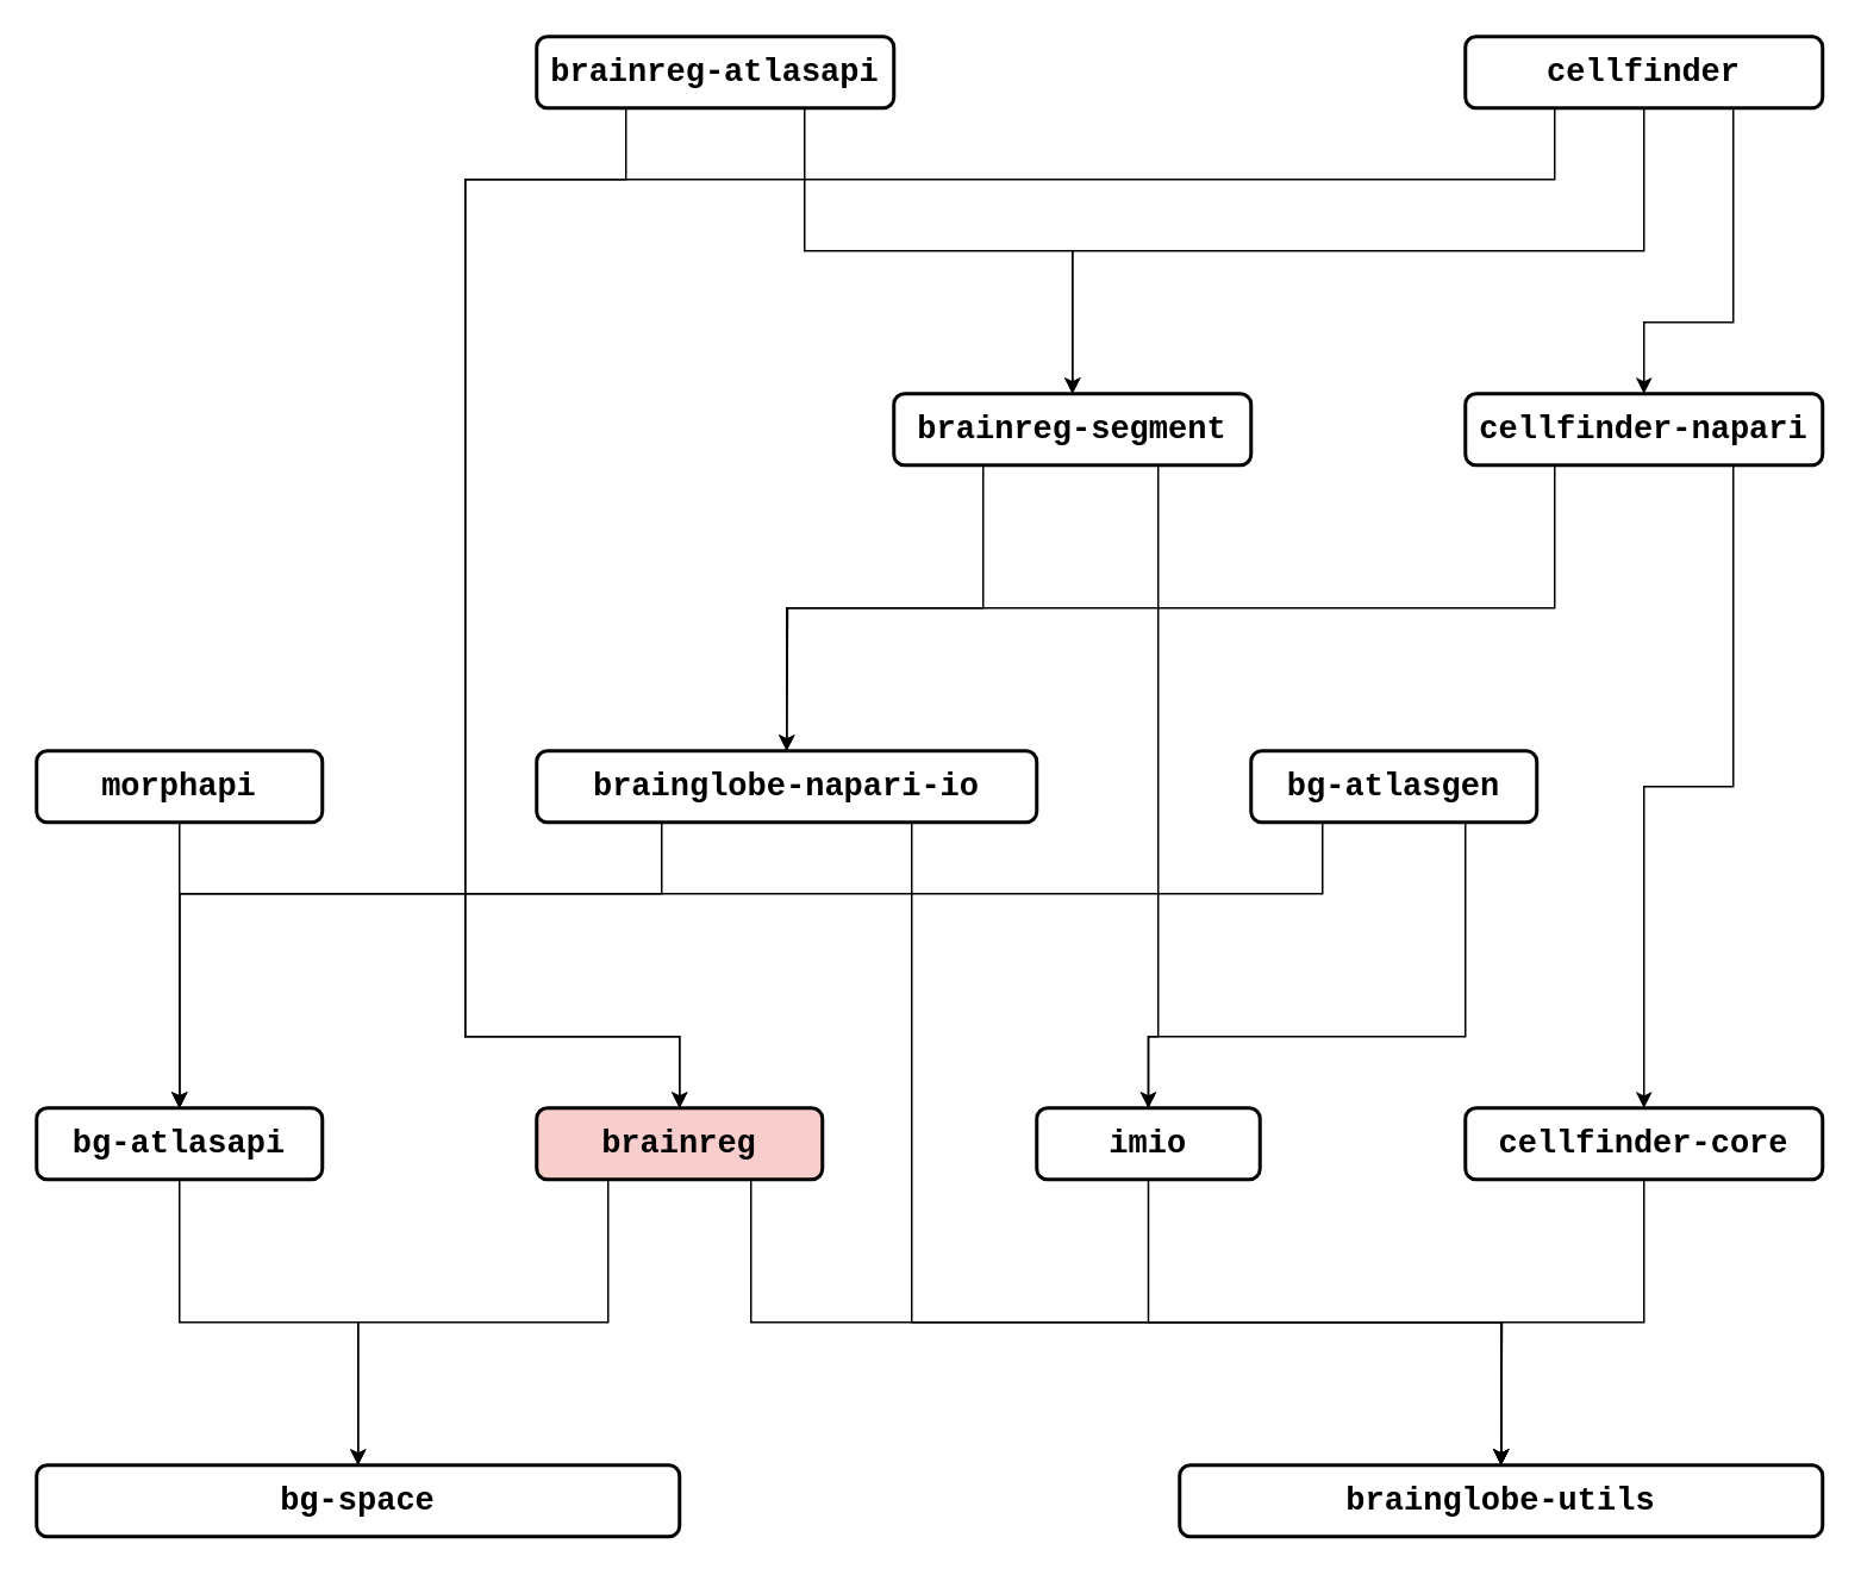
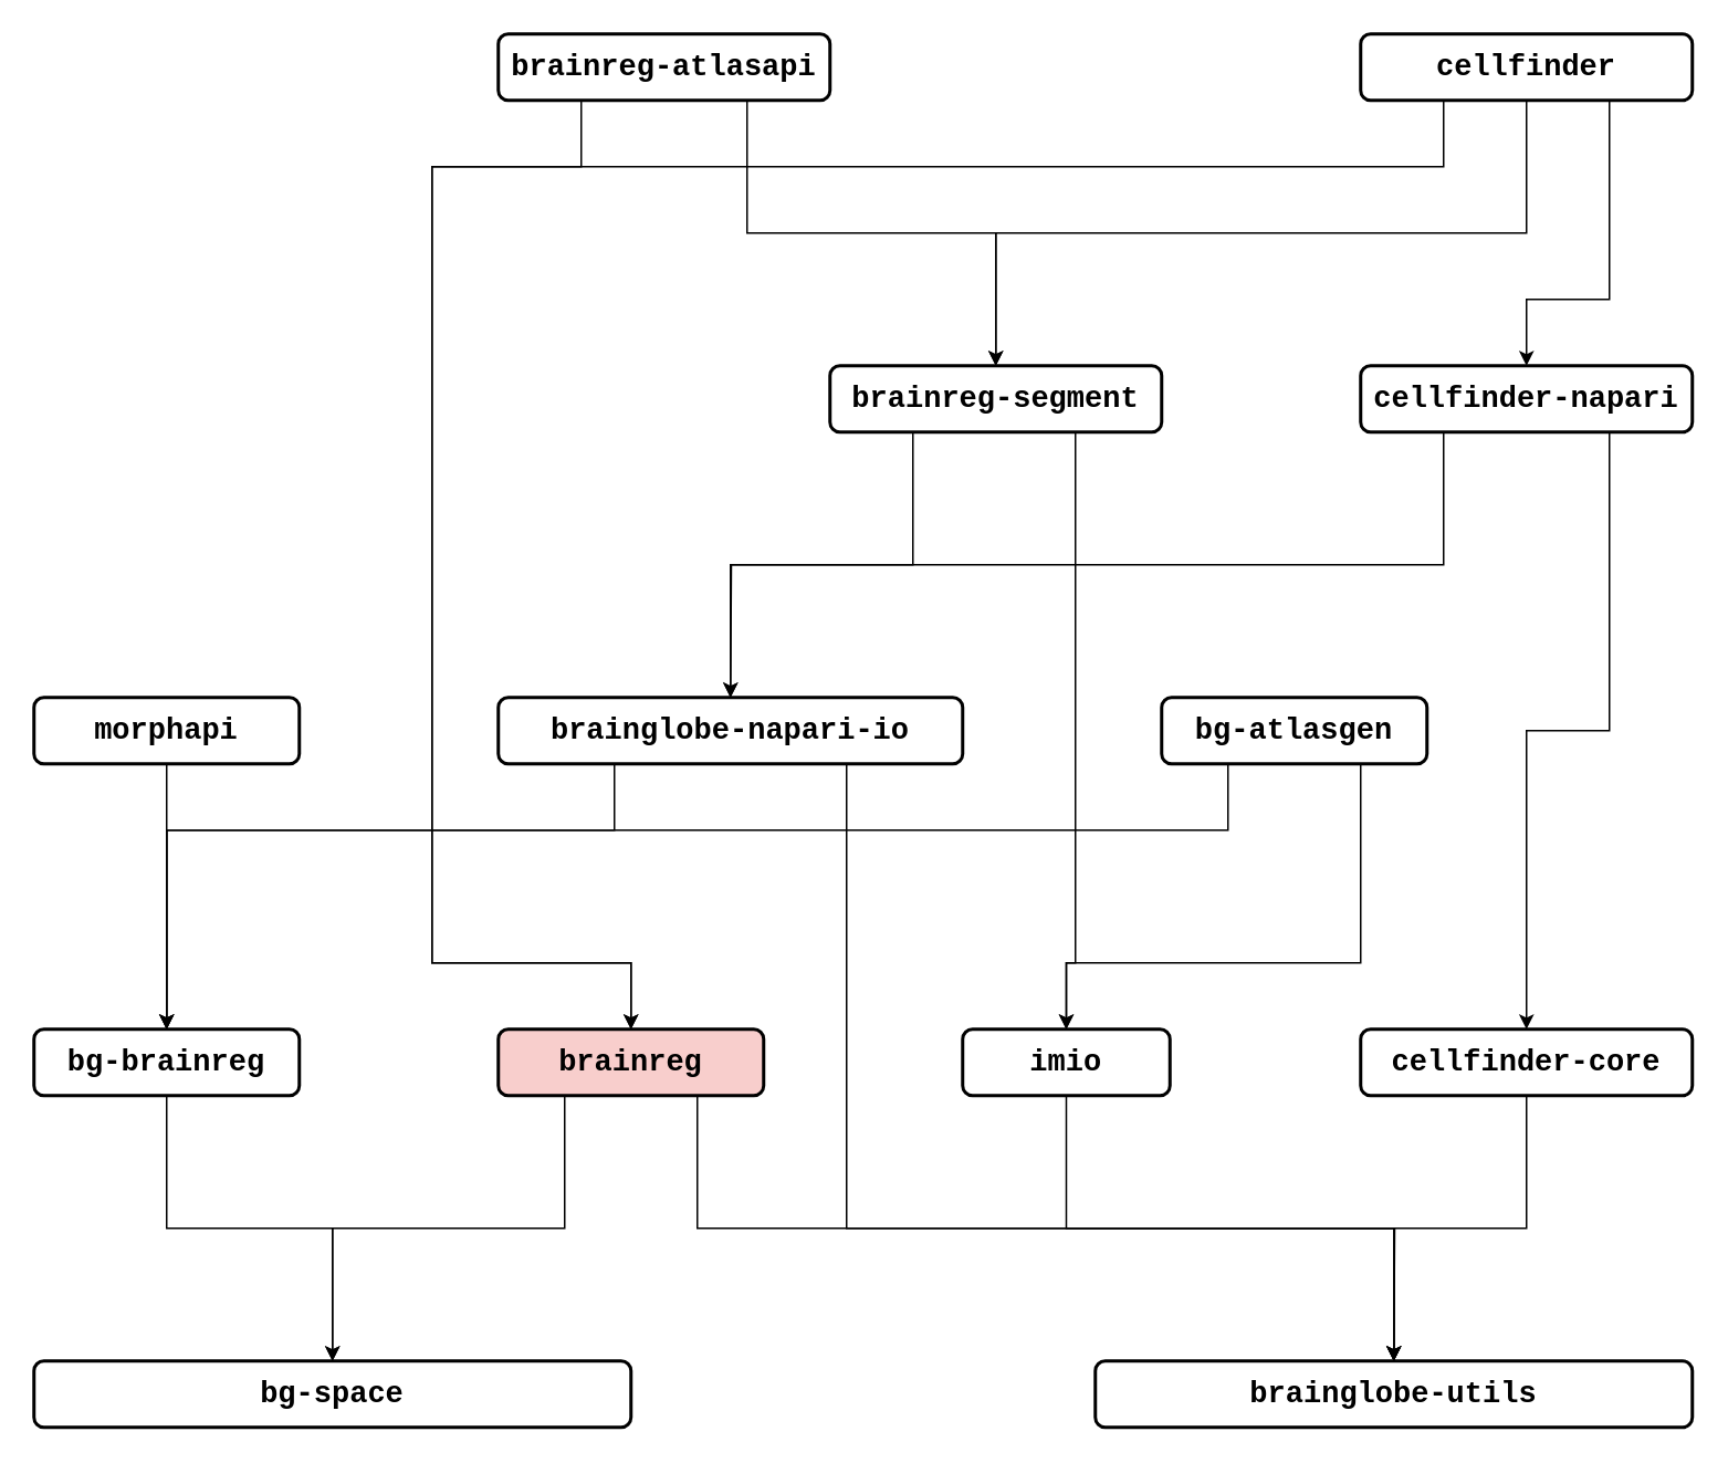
- <mxCell id="5" value="&lt;font style=&quot;font-size: 18px;&quot;&gt;&lt;span style=&quot;font-size: 18px;&quot;&gt;bg-atlasapi&lt;/span&gt;&lt;/font&gt;" style="rounded=1;whiteSpace=wrap;html=1;fontFamily=Courier New;fontStyle=1;fontSize=18;fillStyle=solid;strokeColor=#000000;fillColor=#FFFFFF;strokeWidth=2;align=center;fontColor=#000000;" parent="1" vertex="1"><mxGeometry x="20" y="620" width="160" height="40" as="geometry" /></mxCell>
+ <mxCell id="5" value="&lt;font style=&quot;font-size: 18px;&quot;&gt;&lt;span style=&quot;font-size: 18px;&quot;&gt;bg-brainreg&lt;/span&gt;&lt;/font&gt;" style="rounded=1;whiteSpace=wrap;html=1;fontFamily=Courier New;fontStyle=1;fontSize=18;fillStyle=solid;strokeColor=#000000;fillColor=#FFFFFF;strokeWidth=2;align=center;fontColor=#000000;" parent="1" vertex="1"><mxGeometry x="20" y="620" width="160" height="40" as="geometry" /></mxCell>
